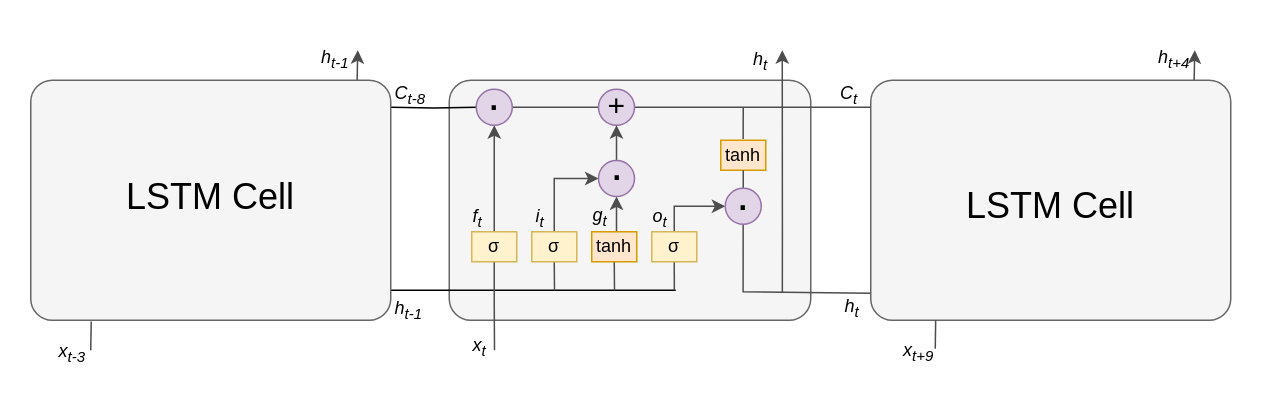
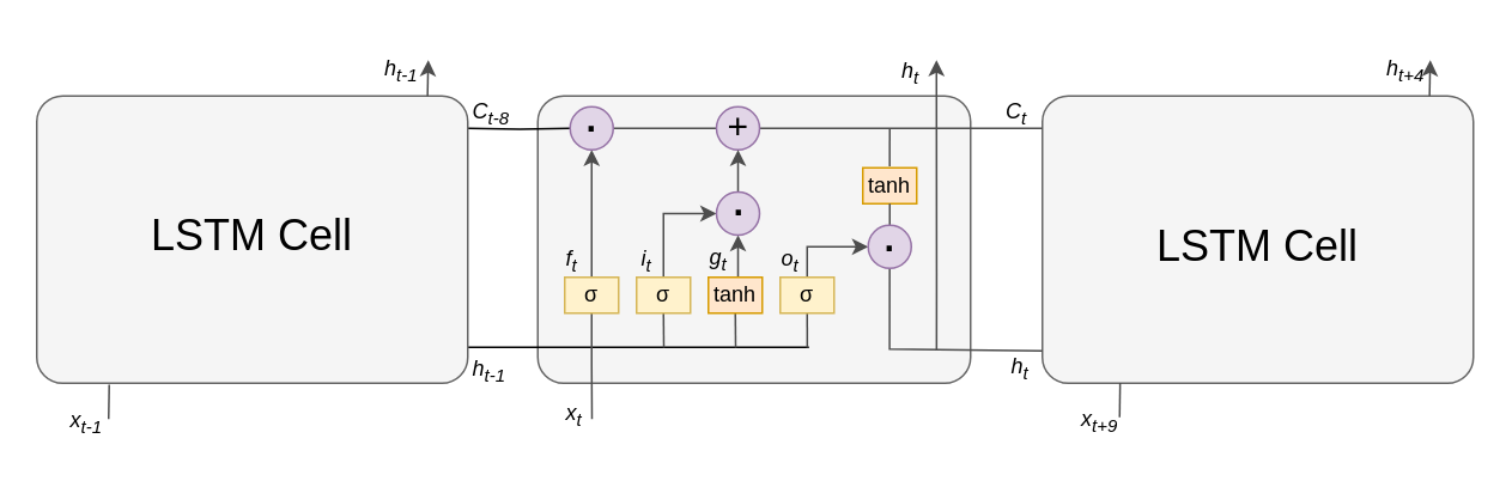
- <mxCell id="45" value="&lt;font style=&quot;font-size: 12px&quot;&gt;&lt;i&gt;x&lt;sub&gt;t-3&lt;/sub&gt;&lt;/i&gt;&lt;/font&gt;" style="text;html=1;resizable=0;points=[];autosize=1;align=left;verticalAlign=top;spacingTop=-4;fontSize=20;" vertex="1" parent="1"><mxGeometry x="37" y="216" width="30" height="30" as="geometry" /></mxCell>
+ <mxCell id="45" value="&lt;font style=&quot;font-size: 12px&quot;&gt;&lt;i&gt;x&lt;sub&gt;t-1&lt;/sub&gt;&lt;/i&gt;&lt;/font&gt;" style="text;html=1;resizable=0;points=[];autosize=1;align=left;verticalAlign=top;spacingTop=-4;fontSize=20;" vertex="1" parent="1"><mxGeometry x="37" y="216" width="30" height="30" as="geometry" /></mxCell>
